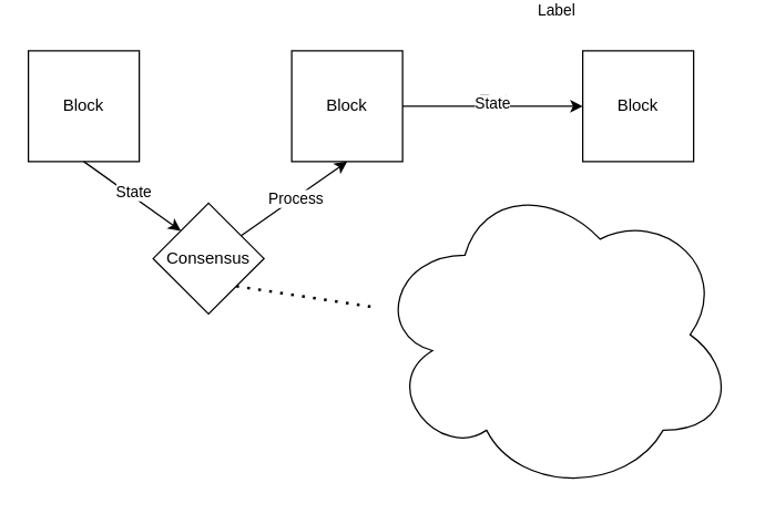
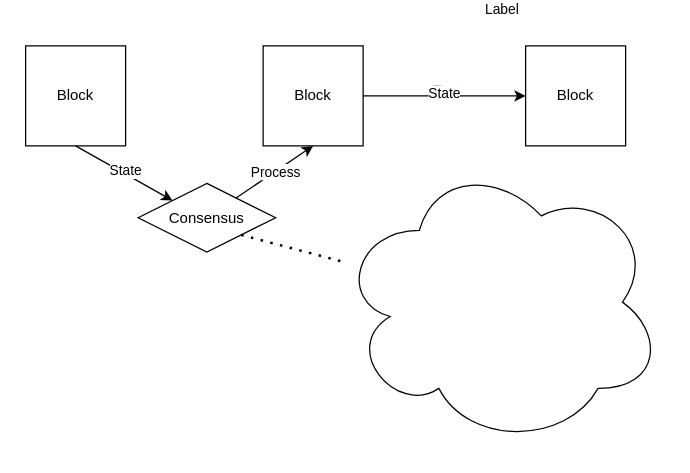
- <mxCell id="9" value="Consensus" style="rhombus;whiteSpace=wrap;html=1;" vertex="1" parent="1"><mxGeometry x="110" y="130" width="80" height="80" as="geometry" /></mxCell>
+ <mxCell id="9" value="Consensus" style="rhombus;whiteSpace=wrap;html=1;" vertex="1" parent="1"><mxGeometry x="110" y="130" width="110" height="55" as="geometry" /></mxCell>
